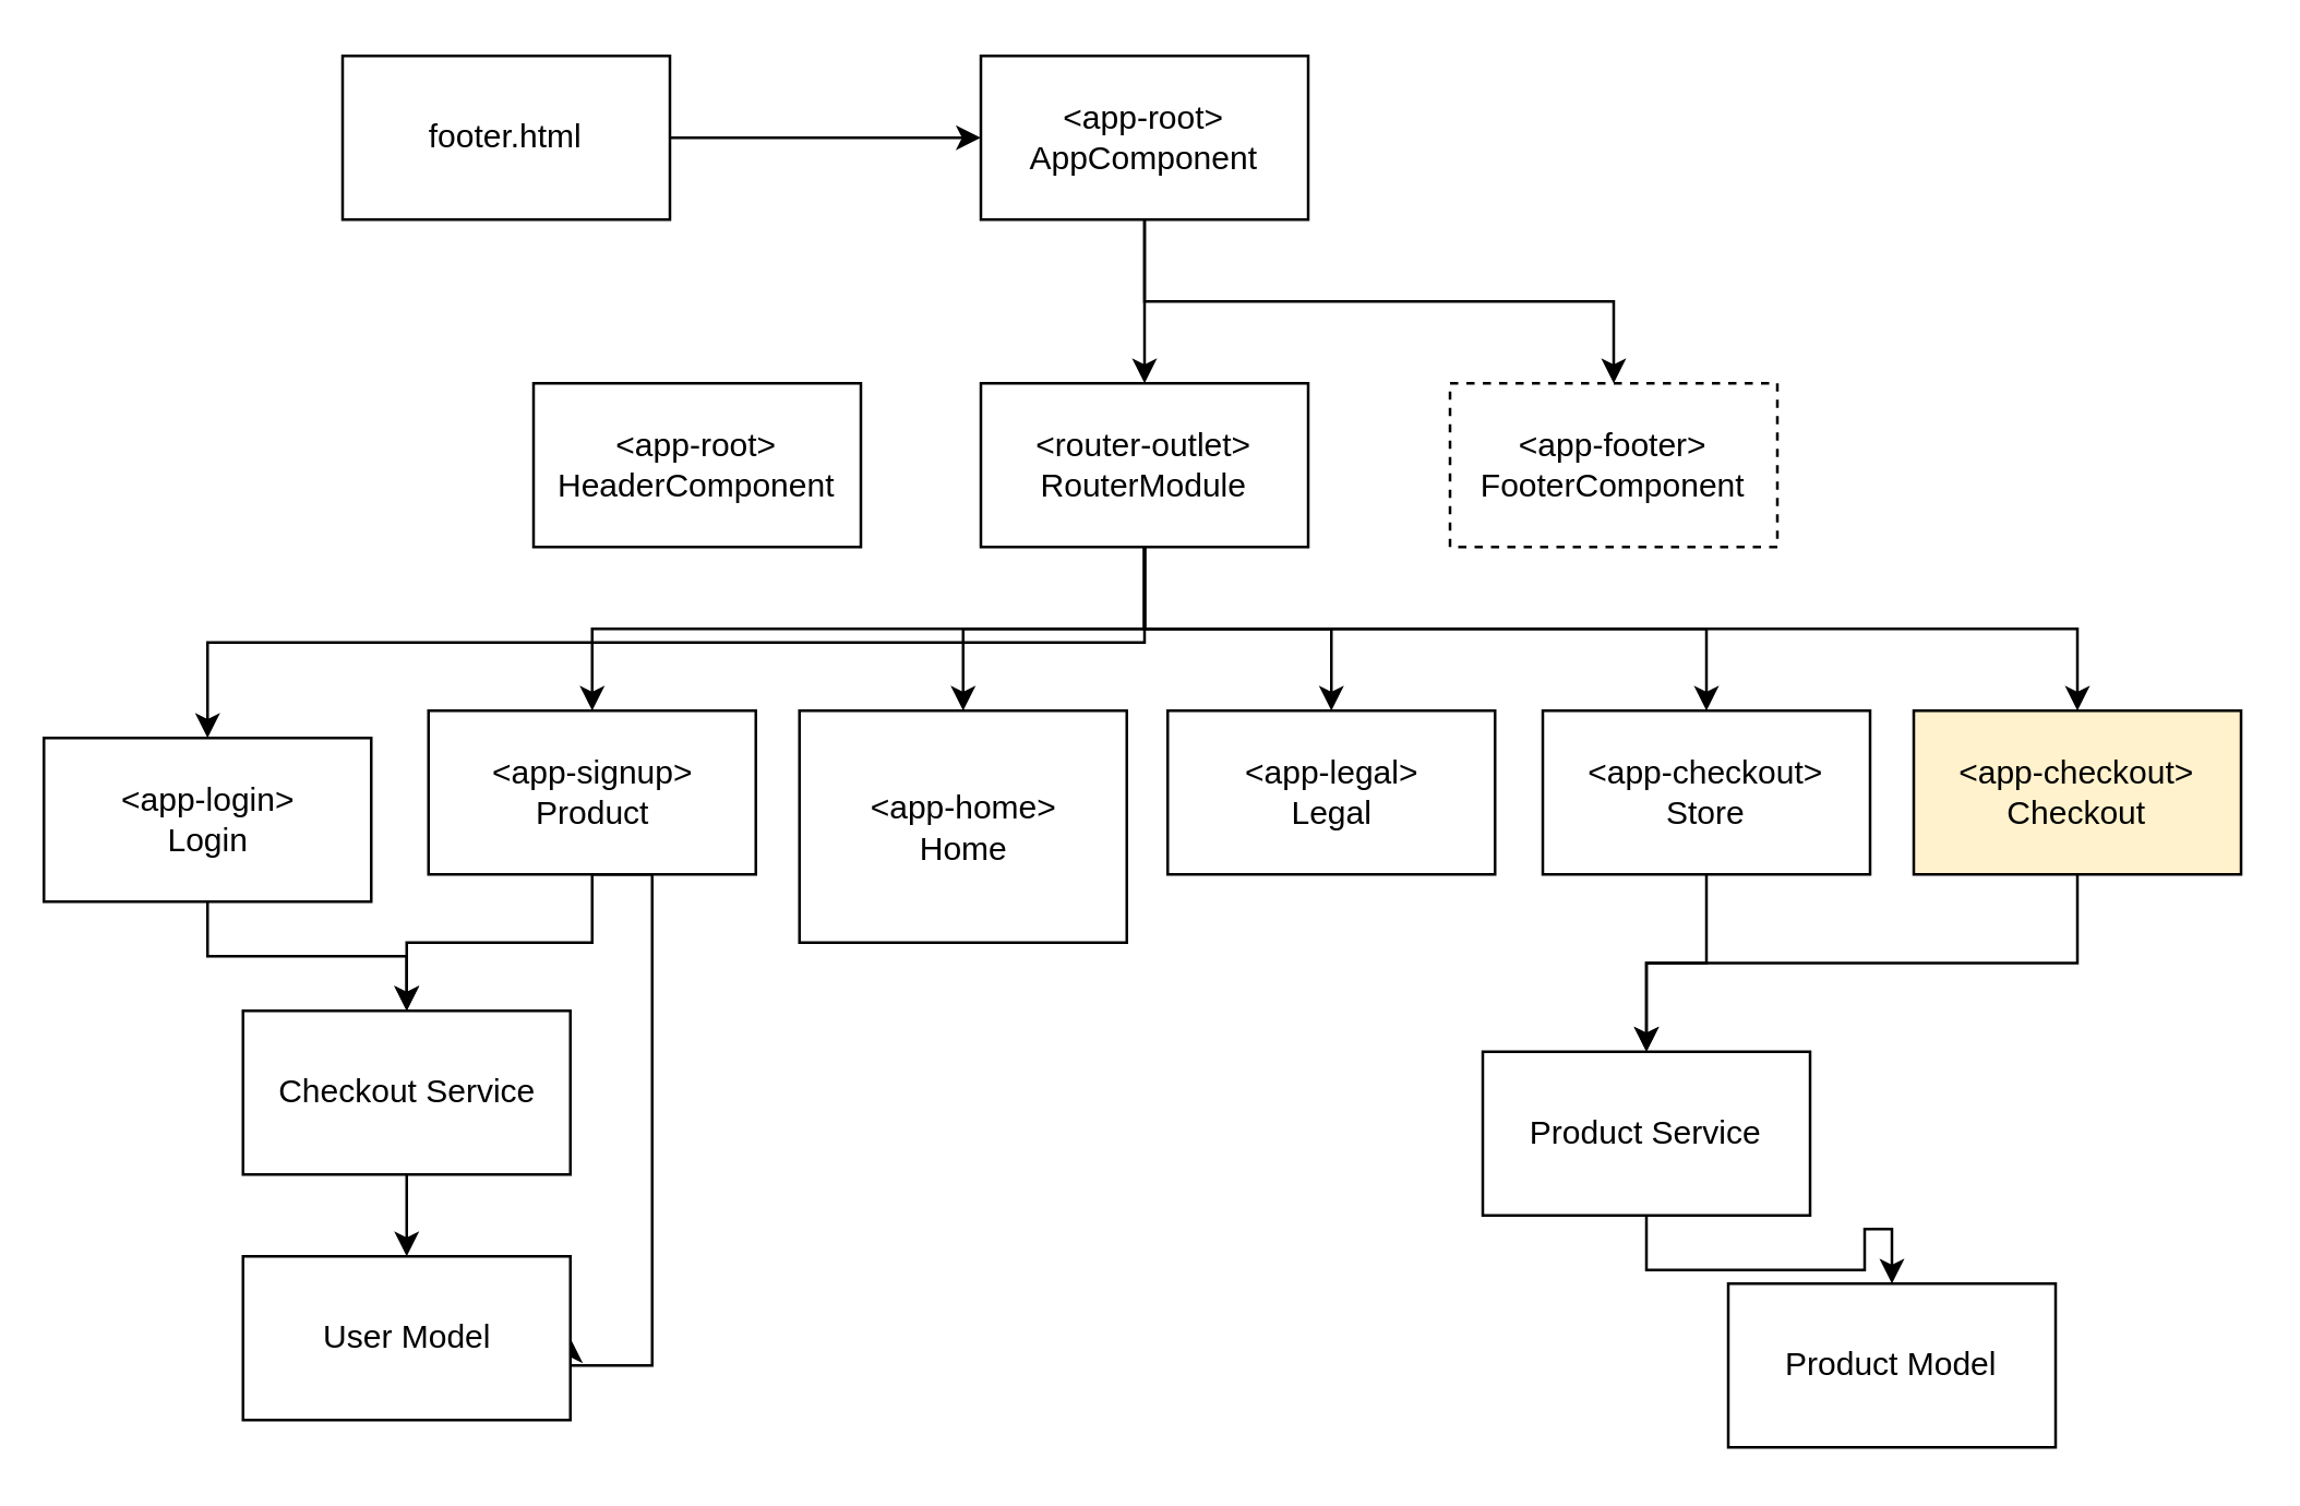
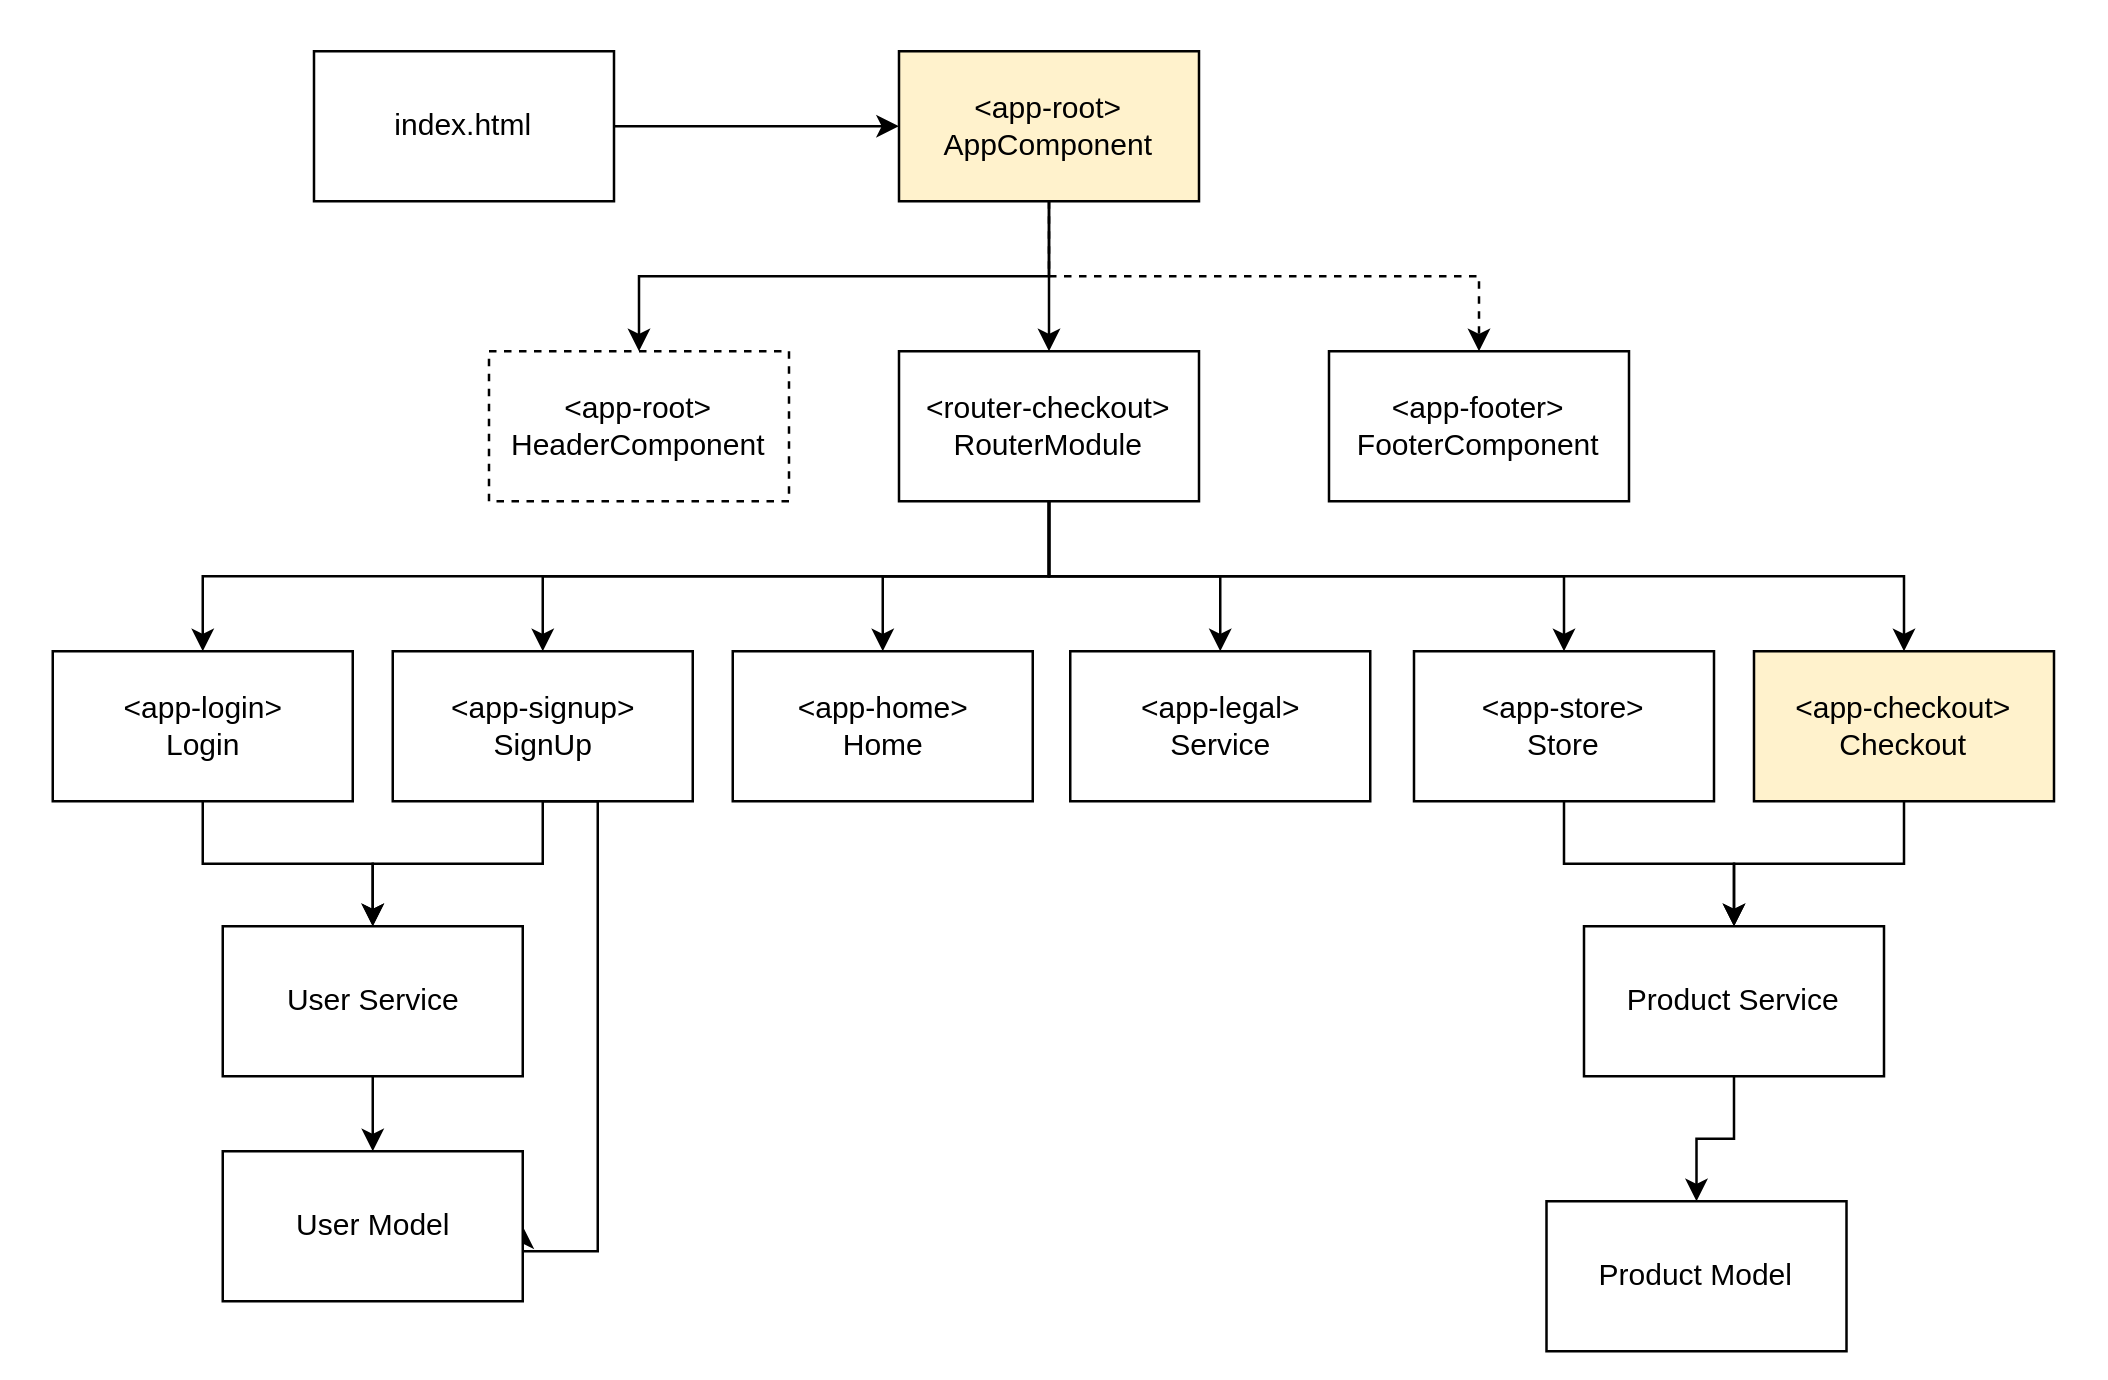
- <mxCell id="3" value="footer.html" style="rounded=0;whiteSpace=wrap;html=1;" parent="1" vertex="1"><mxGeometry x="125" y="20" width="120" height="60" as="geometry" /></mxCell>
+ <mxCell id="3" value="index.html" style="rounded=0;whiteSpace=wrap;html=1;" parent="1" vertex="1"><mxGeometry x="125" y="20" width="120" height="60" as="geometry" /></mxCell>
- <mxCell id="7" value="&amp;lt;app-root&amp;gt;&lt;div&gt;AppComponent&lt;/div&gt;" style="rounded=0;whiteSpace=wrap;html=1;" parent="1" vertex="1"><mxGeometry x="359" y="20" width="120" height="60" as="geometry" /></mxCell>
+ <mxCell id="7" value="&amp;lt;app-root&amp;gt;&lt;div&gt;AppComponent&lt;/div&gt;" style="rounded=0;whiteSpace=wrap;html=1;fillColor=#fff2cc;" parent="1" vertex="1"><mxGeometry x="359" y="20" width="120" height="60" as="geometry" /></mxCell>
+ <mxCell id="5" style="edgeStyle=orthogonalEdgeStyle;rounded=0;orthogonalLoop=1;jettySize=auto;html=1;exitX=0.5;exitY=1;exitDx=0;exitDy=0;entryX=0.5;entryY=0;entryDx=0;entryDy=0;" parent="1" source="7" target="31" edge="1"><mxGeometry relative="1" as="geometry" /></mxCell>
- <mxCell id="6" style="edgeStyle=orthogonalEdgeStyle;rounded=0;orthogonalLoop=1;jettySize=auto;html=1;exitX=0.5;exitY=1;exitDx=0;exitDy=0;entryX=0.5;entryY=0;entryDx=0;entryDy=0;" parent="1" source="7" target="32" edge="1"><mxGeometry relative="1" as="geometry" /></mxCell>
+ <mxCell id="6" style="edgeStyle=orthogonalEdgeStyle;rounded=0;orthogonalLoop=1;jettySize=auto;html=1;exitX=0.5;exitY=1;exitDx=0;exitDy=0;entryX=0.5;entryY=0;entryDx=0;entryDy=0;dashed=1;" parent="1" source="7" target="32" edge="1"><mxGeometry relative="1" as="geometry" /></mxCell>
- <mxCell id="31" value="&lt;div&gt;&amp;lt;app-root&amp;gt;&lt;/div&gt;HeaderComponent" style="rounded=0;whiteSpace=wrap;html=1;" parent="1" vertex="1"><mxGeometry x="195" y="140" width="120" height="60" as="geometry" /></mxCell>
+ <mxCell id="31" value="&lt;div&gt;&amp;lt;app-root&amp;gt;&lt;/div&gt;HeaderComponent" style="rounded=0;whiteSpace=wrap;html=1;dashed=1;" parent="1" vertex="1"><mxGeometry x="195" y="140" width="120" height="60" as="geometry" /></mxCell>
- <mxCell id="14" value="&amp;lt;router-outlet&amp;gt;&lt;div&gt;RouterModule&lt;/div&gt;" style="rounded=0;whiteSpace=wrap;html=1;" parent="1" vertex="1"><mxGeometry x="359" y="140" width="120" height="60" as="geometry" /></mxCell>
+ <mxCell id="14" value="&amp;lt;router-checkout&amp;gt;&lt;div&gt;RouterModule&lt;/div&gt;" style="rounded=0;whiteSpace=wrap;html=1;" parent="1" vertex="1"><mxGeometry x="359" y="140" width="120" height="60" as="geometry" /></mxCell>
- <mxCell id="32" value="&lt;div&gt;&amp;lt;app-footer&amp;gt;&lt;/div&gt;FooterComponent" style="rounded=0;whiteSpace=wrap;html=1;dashed=1;" parent="1" vertex="1"><mxGeometry x="531" y="140" width="120" height="60" as="geometry" /></mxCell>
+ <mxCell id="32" value="&lt;div&gt;&amp;lt;app-footer&amp;gt;&lt;/div&gt;FooterComponent" style="rounded=0;whiteSpace=wrap;html=1;" parent="1" vertex="1"><mxGeometry x="531" y="140" width="120" height="60" as="geometry" /></mxCell>
- <mxCell id="19" value="&lt;div&gt;&amp;lt;app-signup&amp;gt;&lt;/div&gt;Product" style="rounded=0;whiteSpace=wrap;html=1;" parent="1" vertex="1"><mxGeometry x="156.5" y="260" width="120" height="60" as="geometry" /></mxCell>
+ <mxCell id="19" value="&lt;div&gt;&amp;lt;app-signup&amp;gt;&lt;/div&gt;SignUp" style="rounded=0;whiteSpace=wrap;html=1;" parent="1" vertex="1"><mxGeometry x="156.5" y="260" width="120" height="60" as="geometry" /></mxCell>
- <mxCell id="33" value="&lt;div&gt;&amp;lt;app-legal&amp;gt;&lt;/div&gt;Legal" style="rounded=0;whiteSpace=wrap;html=1;" vertex="1" parent="1"><mxGeometry x="427.5" y="260" width="120" height="60" as="geometry" /></mxCell>
+ <mxCell id="33" value="&lt;div&gt;&amp;lt;app-legal&amp;gt;&lt;/div&gt;Service" style="rounded=0;whiteSpace=wrap;html=1;" vertex="1" parent="1"><mxGeometry x="427.5" y="260" width="120" height="60" as="geometry" /></mxCell>
- <mxCell id="22" value="&lt;div&gt;&amp;lt;app-checkout&amp;gt;&lt;/div&gt;Store" style="rounded=0;whiteSpace=wrap;html=1;" parent="1" vertex="1"><mxGeometry x="565" y="260" width="120" height="60" as="geometry" /></mxCell>
+ <mxCell id="22" value="&lt;div&gt;&amp;lt;app-store&amp;gt;&lt;/div&gt;Store" style="rounded=0;whiteSpace=wrap;html=1;" parent="1" vertex="1"><mxGeometry x="565" y="260" width="120" height="60" as="geometry" /></mxCell>
- <mxCell id="16" value="&lt;div&gt;&amp;lt;app-login&amp;gt;&lt;/div&gt;Login" style="rounded=0;whiteSpace=wrap;html=1;" parent="1" vertex="1"><mxGeometry x="15.5" y="270" width="120" height="60" as="geometry" /></mxCell>
+ <mxCell id="16" value="&lt;div&gt;&amp;lt;app-login&amp;gt;&lt;/div&gt;Login" style="rounded=0;whiteSpace=wrap;html=1;" parent="1" vertex="1"><mxGeometry x="20.5" y="260" width="120" height="60" as="geometry" /></mxCell>
- <mxCell id="20" value="&lt;div&gt;&amp;lt;app-home&amp;gt;&lt;/div&gt;Home" style="rounded=0;whiteSpace=wrap;html=1;" parent="1" vertex="1"><mxGeometry x="292.5" y="260" width="120" height="85" as="geometry" /></mxCell>
+ <mxCell id="20" value="&lt;div&gt;&amp;lt;app-home&amp;gt;&lt;/div&gt;Home" style="rounded=0;whiteSpace=wrap;html=1;" parent="1" vertex="1"><mxGeometry x="292.5" y="260" width="120" height="60" as="geometry" /></mxCell>
- <mxCell id="26" value="Checkout Service" style="rounded=0;whiteSpace=wrap;html=1;" parent="1" vertex="1"><mxGeometry x="88.5" y="370" width="120" height="60" as="geometry" /></mxCell>
+ <mxCell id="26" value="User Service" style="rounded=0;whiteSpace=wrap;html=1;" parent="1" vertex="1"><mxGeometry x="88.5" y="370" width="120" height="60" as="geometry" /></mxCell>
- <mxCell id="29" value="Product Service" style="rounded=0;whiteSpace=wrap;html=1;" parent="1" vertex="1"><mxGeometry x="543" y="385" width="120" height="60" as="geometry" /></mxCell>
+ <mxCell id="29" value="Product Service" style="rounded=0;whiteSpace=wrap;html=1;" parent="1" vertex="1"><mxGeometry x="633" y="370" width="120" height="60" as="geometry" /></mxCell>
- <mxCell id="30" value="Product Model" style="whiteSpace=wrap;html=1;rounded=0;" parent="1" vertex="1"><mxGeometry x="633" y="470" width="120" height="60" as="geometry" /></mxCell>
+ <mxCell id="30" value="Product Model" style="whiteSpace=wrap;html=1;rounded=0;" parent="1" vertex="1"><mxGeometry x="618" y="480" width="120" height="60" as="geometry" /></mxCell>
